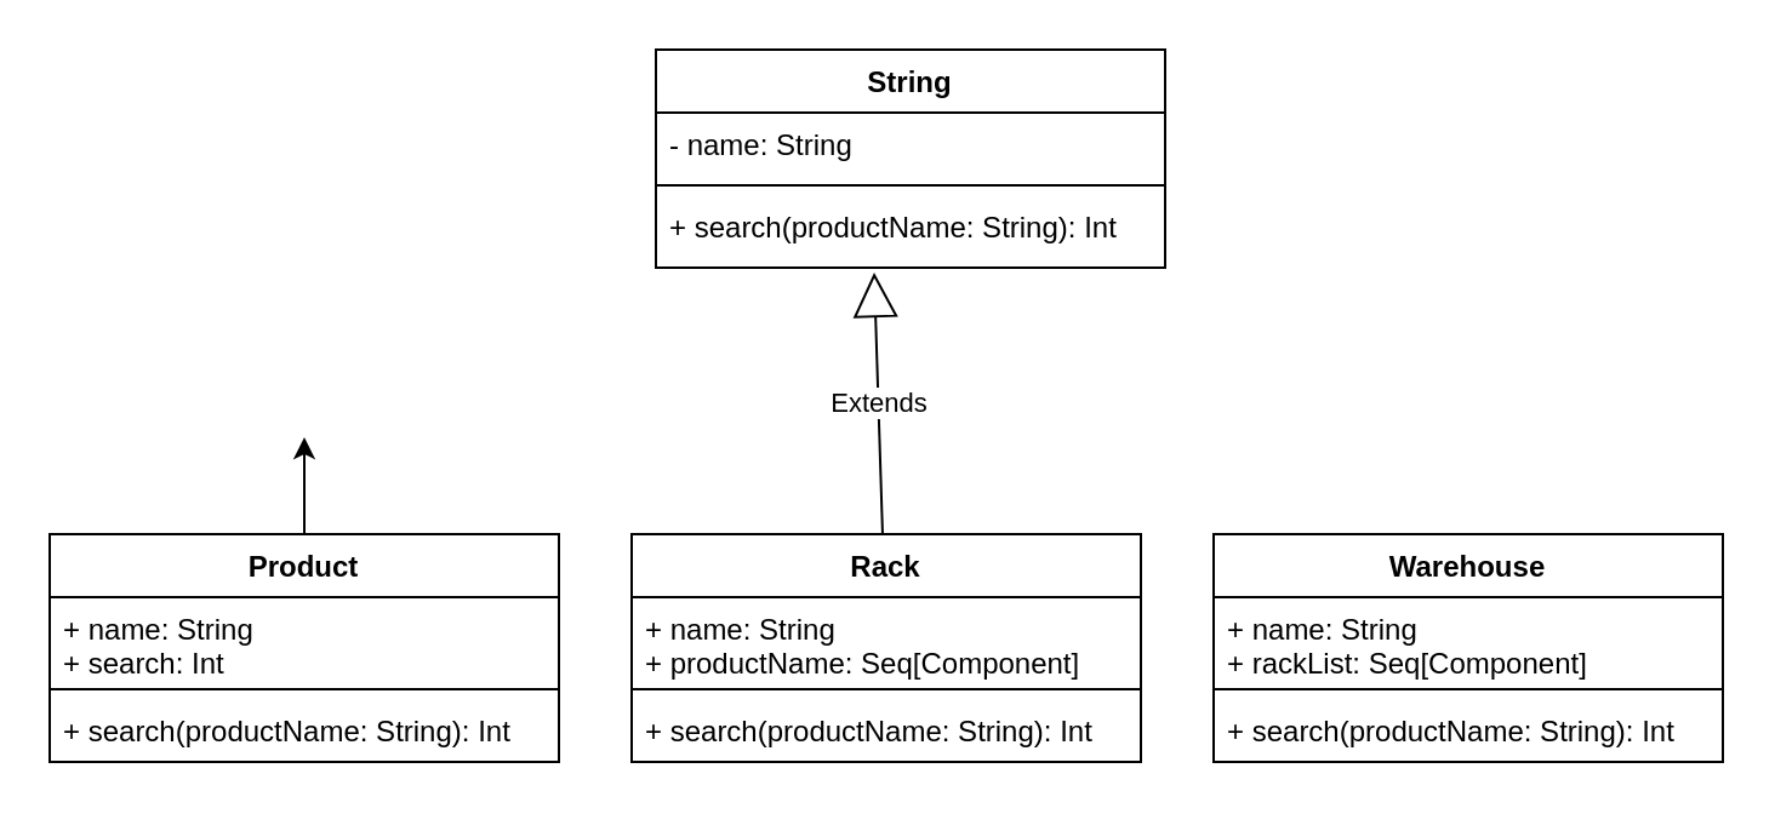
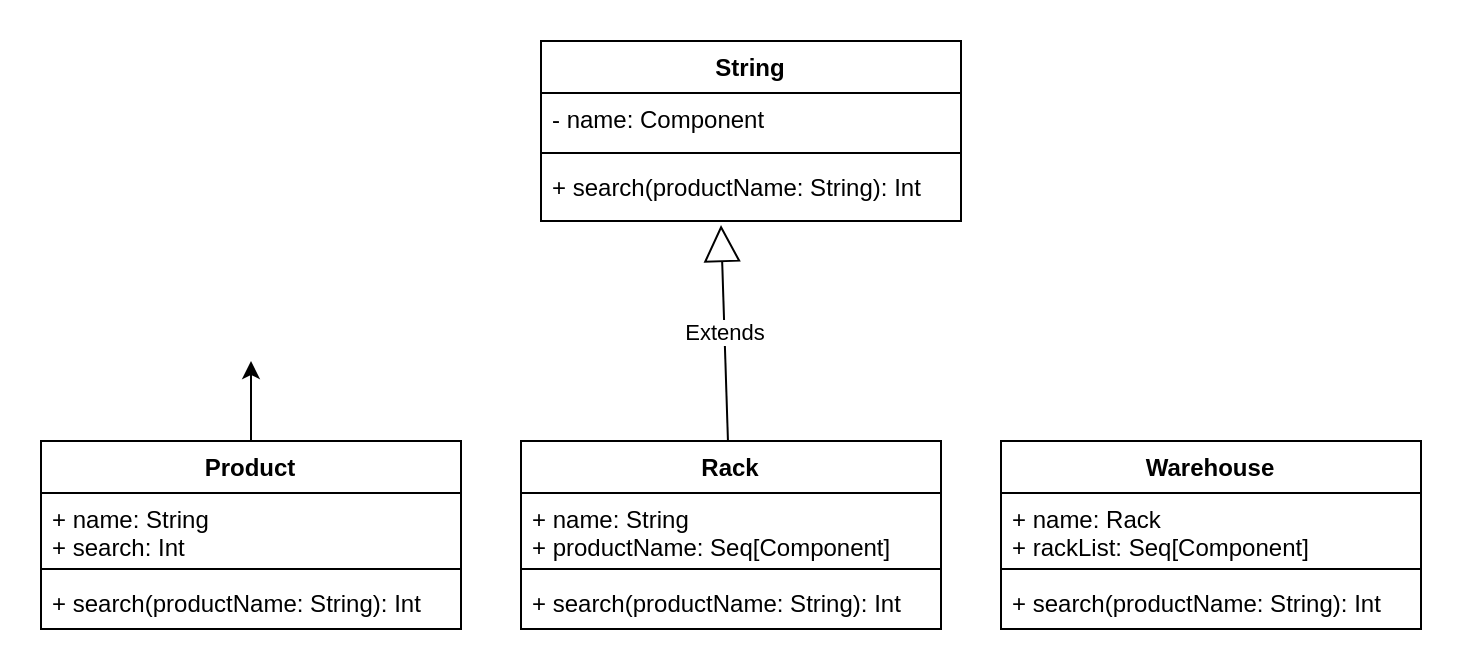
- <mxCell id="3" value="- name: String" style="text;strokeColor=none;fillColor=none;align=left;verticalAlign=top;spacingLeft=4;spacingRight=4;overflow=hidden;rotatable=0;points=[[0,0.5],[1,0.5]];portConstraint=eastwest;" parent="2" vertex="1"><mxGeometry y="26" width="210" height="26" as="geometry" /></mxCell>
+ <mxCell id="3" value="- name: Component" style="text;strokeColor=none;fillColor=none;align=left;verticalAlign=top;spacingLeft=4;spacingRight=4;overflow=hidden;rotatable=0;points=[[0,0.5],[1,0.5]];portConstraint=eastwest;" parent="2" vertex="1"><mxGeometry y="26" width="210" height="26" as="geometry" /></mxCell>
- <mxCell id="16" value="+ name: String&#10;+ rackList: Seq[Component]" style="text;strokeColor=none;fillColor=none;align=left;verticalAlign=top;spacingLeft=4;spacingRight=4;overflow=hidden;rotatable=0;points=[[0,0.5],[1,0.5]];portConstraint=eastwest;" parent="15" vertex="1"><mxGeometry y="26" width="210" height="34" as="geometry" /></mxCell>
+ <mxCell id="16" value="+ name: Rack&#10;+ rackList: Seq[Component]" style="text;strokeColor=none;fillColor=none;align=left;verticalAlign=top;spacingLeft=4;spacingRight=4;overflow=hidden;rotatable=0;points=[[0,0.5],[1,0.5]];portConstraint=eastwest;" parent="15" vertex="1"><mxGeometry y="26" width="210" height="34" as="geometry" /></mxCell>
